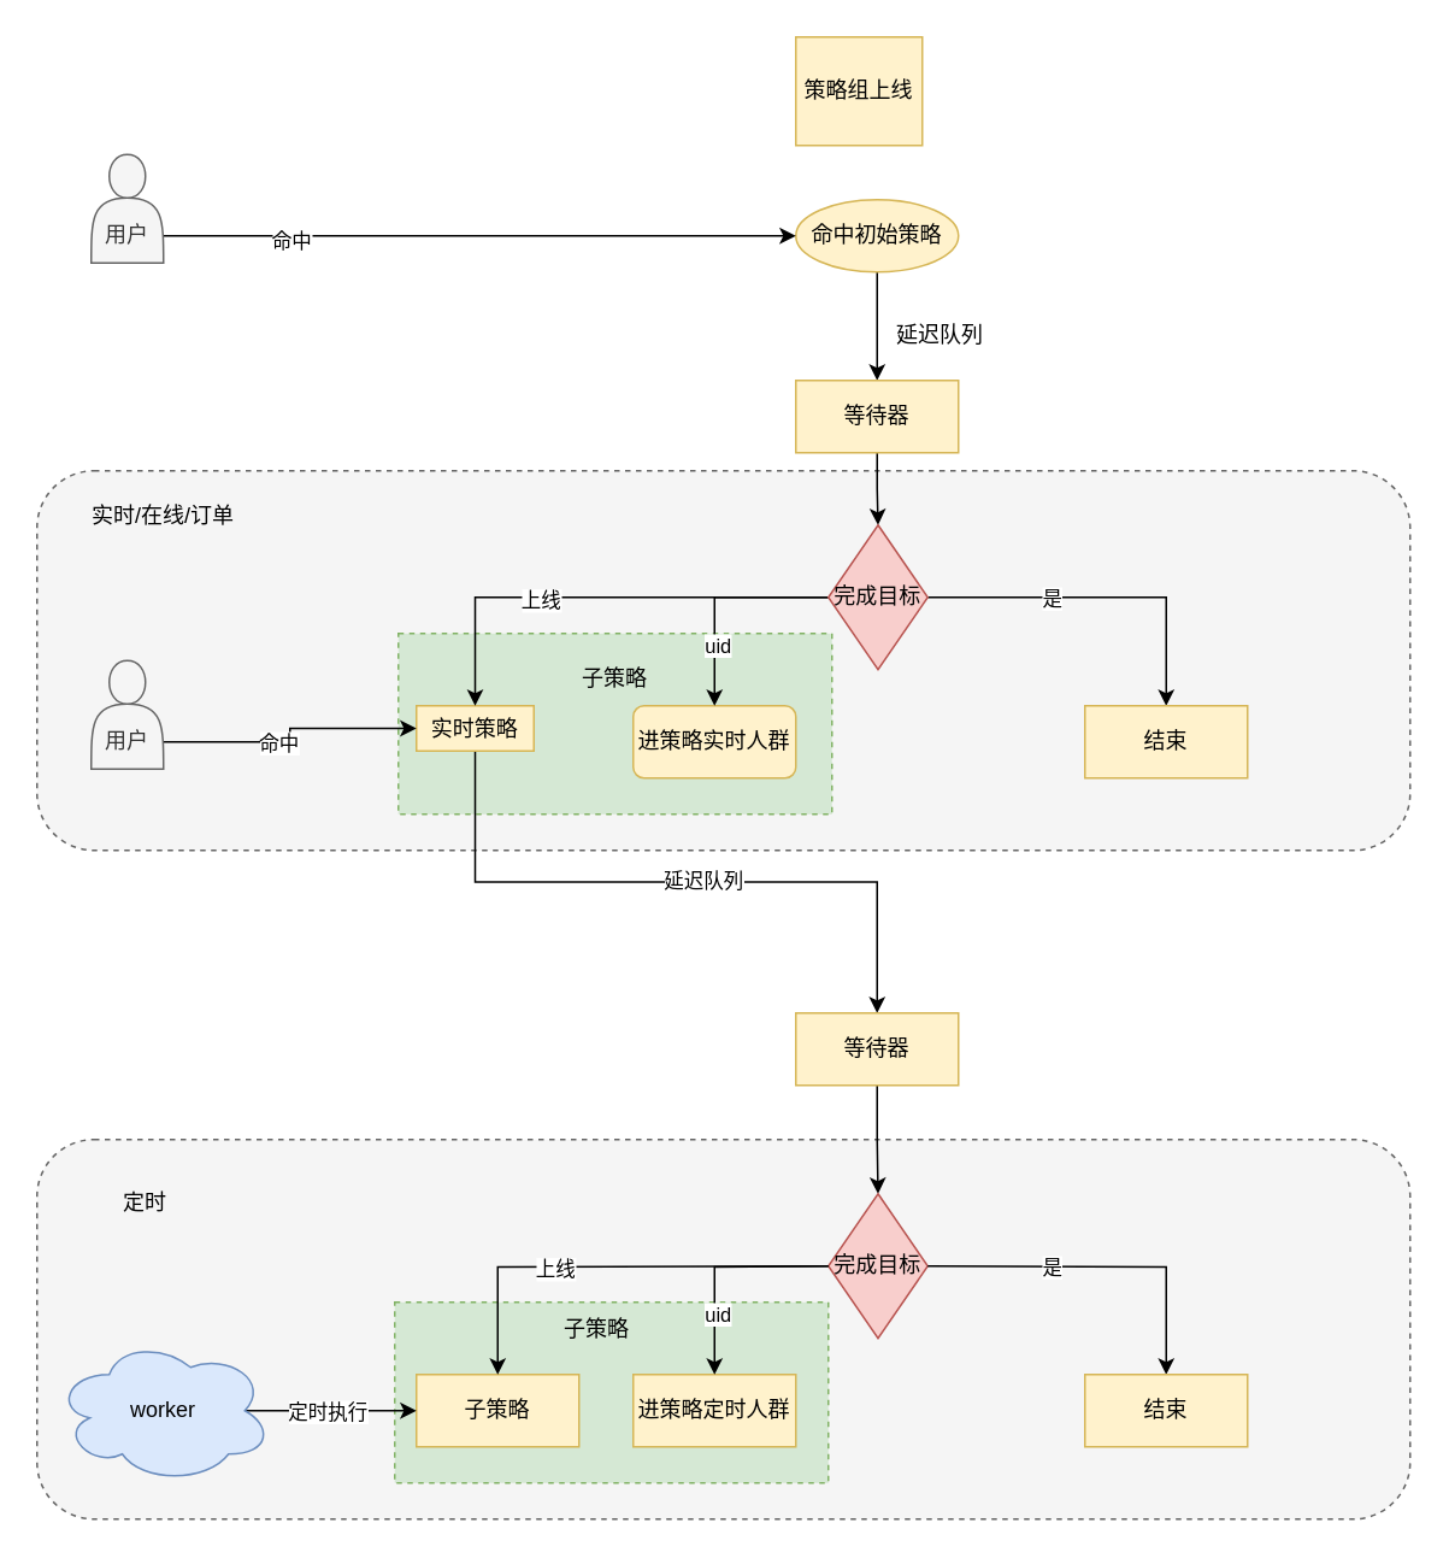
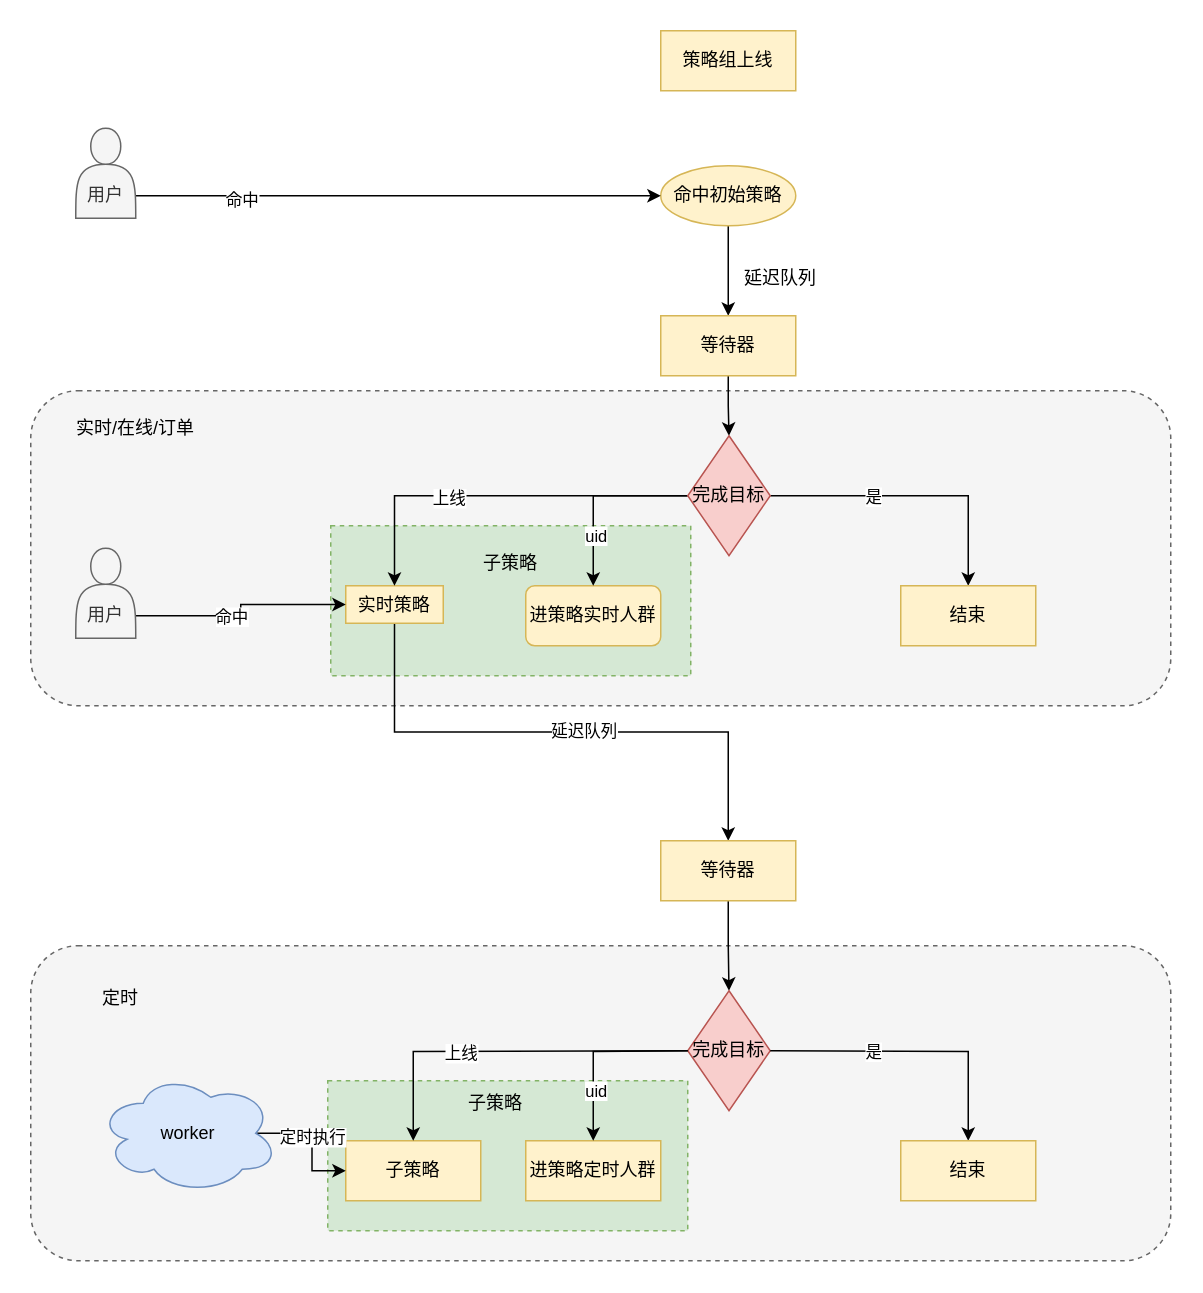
- <mxCell id="16" value="策略组上线" style="rounded=0;whiteSpace=wrap;html=1;fillColor=#fff2cc;strokeColor=#d6b656;" vertex="1" parent="1"><mxGeometry x="440" y="20" width="70" height="60" as="geometry" /></mxCell>
+ <mxCell id="16" value="策略组上线" style="rounded=0;whiteSpace=wrap;html=1;fillColor=#fff2cc;strokeColor=#d6b656;" vertex="1" parent="1"><mxGeometry x="440" y="20" width="90" height="40" as="geometry" /></mxCell>
- <mxCell id="47" value="worker" style="ellipse;shape=cloud;whiteSpace=wrap;html=1;fillColor=#dae8fc;strokeColor=#6c8ebf;" vertex="1" parent="1"><mxGeometry x="30" y="740" width="120" height="80" as="geometry" /></mxCell>
+ <mxCell id="47" value="worker" style="ellipse;shape=cloud;whiteSpace=wrap;html=1;fillColor=#dae8fc;strokeColor=#6c8ebf;" vertex="1" parent="1"><mxGeometry x="65" y="715" width="120" height="80" as="geometry" /></mxCell>
